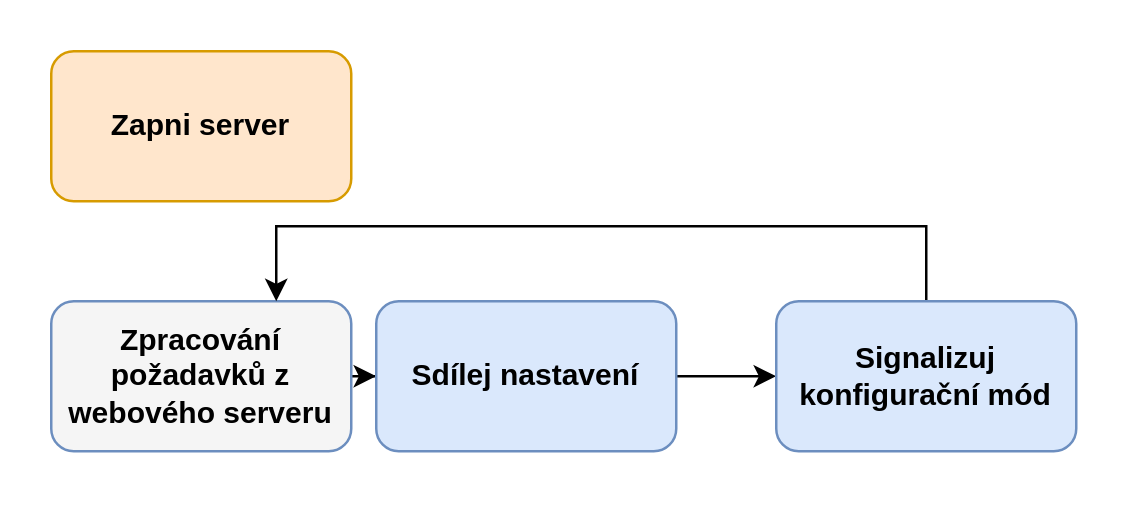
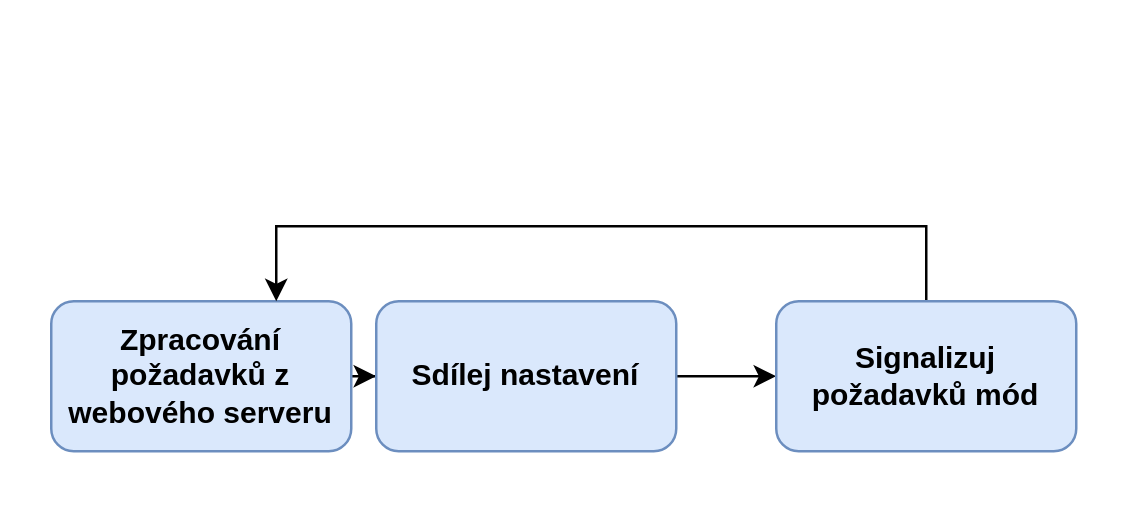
- <mxCell id="2" value="Zapni server" style="rounded=1;whiteSpace=wrap;html=1;fillColor=#ffe6cc;strokeColor=#d79b00;fontStyle=1" parent="1" vertex="1"><mxGeometry x="20" y="20" width="120" height="60" as="geometry" /></mxCell>
- <mxCell id="4" value="Zpracování požadavků z webového serveru" style="rounded=1;whiteSpace=wrap;html=1;fillColor=#f5f5f5;strokeColor=#6c8ebf;fontStyle=1;" parent="1" vertex="1"><mxGeometry x="20" y="120" width="120" height="60" as="geometry" /></mxCell>
+ <mxCell id="4" value="Zpracování požadavků z webového serveru" style="rounded=1;whiteSpace=wrap;html=1;fillColor=#dae8fc;strokeColor=#6c8ebf;fontStyle=1" parent="1" vertex="1"><mxGeometry x="20" y="120" width="120" height="60" as="geometry" /></mxCell>
- <mxCell id="8" value="Signalizuj konfigurační mód" style="rounded=1;whiteSpace=wrap;html=1;fillColor=#dae8fc;strokeColor=#6c8ebf;fontStyle=1" parent="1" vertex="1"><mxGeometry x="310" y="120" width="120" height="60" as="geometry" /></mxCell>
+ <mxCell id="8" value="Signalizuj požadavků mód" style="rounded=1;whiteSpace=wrap;html=1;fillColor=#dae8fc;strokeColor=#6c8ebf;fontStyle=1" parent="1" vertex="1"><mxGeometry x="310" y="120" width="120" height="60" as="geometry" /></mxCell>
